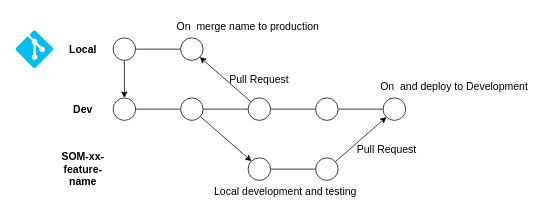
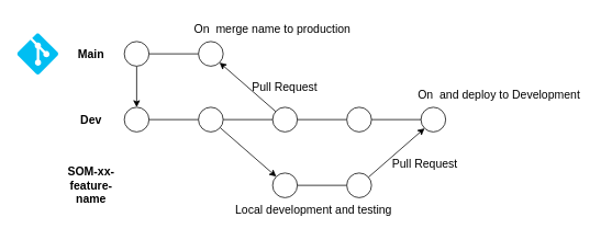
- <mxCell id="7" value="&lt;b&gt;&lt;font style=&quot;font-size: 14px;&quot;&gt;Local&lt;/font&gt;&lt;/b&gt;" style="text;html=1;strokeColor=none;fillColor=none;align=center;verticalAlign=middle;whiteSpace=wrap;rounded=0;" vertex="1" parent="1"><mxGeometry x="80" y="50" width="60" height="30" as="geometry" /></mxCell>
+ <mxCell id="7" value="&lt;b&gt;&lt;font style=&quot;font-size: 14px;&quot;&gt;Main&lt;/font&gt;&lt;/b&gt;" style="text;html=1;strokeColor=none;fillColor=none;align=center;verticalAlign=middle;whiteSpace=wrap;rounded=0;" vertex="1" parent="1"><mxGeometry x="80" y="50" width="60" height="30" as="geometry" /></mxCell>
